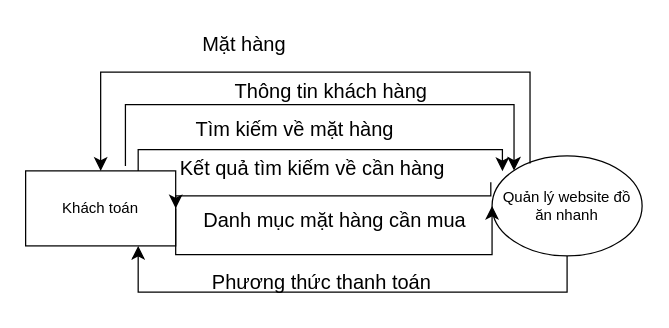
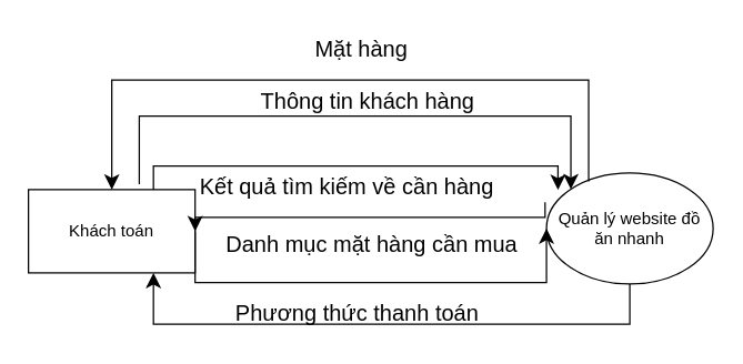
- <mxCell id="4" value="Mặt hàng" style="text;html=1;align=center;verticalAlign=middle;whiteSpace=wrap;rounded=0;fontSize=16;" vertex="1" parent="1"><mxGeometry x="88" y="20" width="214" height="30" as="geometry" /></mxCell>
+ <mxCell id="4" value="Mặt hàng" style="text;html=1;align=center;verticalAlign=middle;whiteSpace=wrap;rounded=0;fontSize=16;" vertex="1" parent="1"><mxGeometry x="153" y="20" width="214" height="30" as="geometry" /></mxCell>
- <mxCell id="11" value="Tìm kiếm về mặt hàng" style="text;html=1;align=center;verticalAlign=middle;resizable=0;points=[];autosize=1;strokeColor=none;fillColor=none;fontSize=16;" vertex="1" parent="1"><mxGeometry x="147" y="87" width="176" height="31" as="geometry" /></mxCell>
